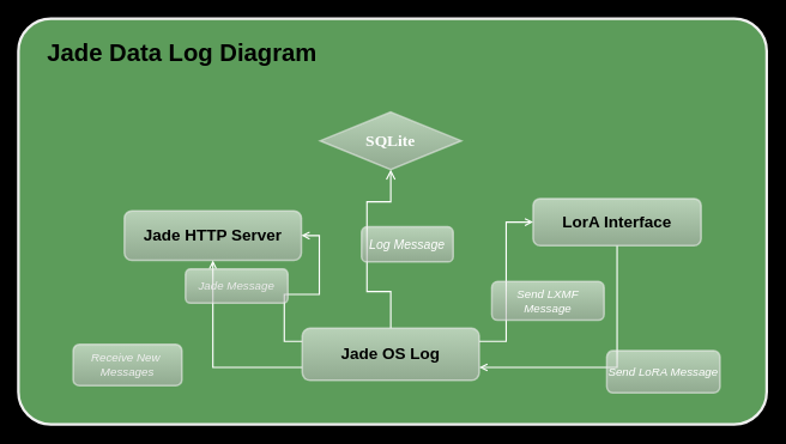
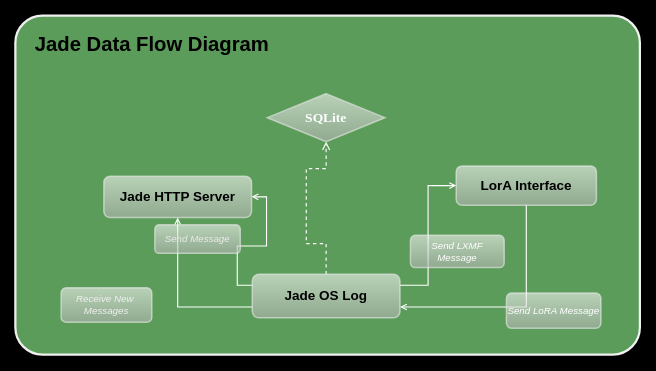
- <mxCell id="13" value="&lt;h1&gt;&lt;font style=&quot;font-size: 27px;&quot;&gt;Jade Data Log Diagram&lt;/font&gt;&lt;/h1&gt;" style="text;html=1;align=center;verticalAlign=middle;whiteSpace=wrap;rounded=0;" parent="1" vertex="1"><mxGeometry x="43" y="43" width="319.25" height="30" as="geometry" /></mxCell>
+ <mxCell id="13" value="&lt;h1&gt;&lt;font style=&quot;font-size: 27px;&quot;&gt;Jade Data Flow Diagram&lt;/font&gt;&lt;/h1&gt;" style="text;html=1;align=center;verticalAlign=middle;whiteSpace=wrap;rounded=0;" parent="1" vertex="1"><mxGeometry x="43" y="43" width="319.25" height="30" as="geometry" /></mxCell>
- <mxCell id="12" value="&lt;h2&gt;LorA Interface&lt;/h2&gt;" style="whiteSpace=wrap;html=1;rounded=1;glass=0;opacity=60;strokeColor=#EBEBEB;strokeWidth=2;align=center;verticalAlign=middle;fontFamily=Helvetica;fontSize=12;fontColor=default;fillColor=#f5f5f5;gradientColor=#b3b3b3;" parent="1" vertex="1"><mxGeometry x="593" y="220.38" width="187" height="52.5" as="geometry" /></mxCell>
+ <mxCell id="12" value="&lt;h2&gt;LorA Interface&lt;/h2&gt;" style="whiteSpace=wrap;html=1;rounded=1;glass=0;opacity=60;strokeColor=#EBEBEB;strokeWidth=2;align=center;verticalAlign=middle;fontFamily=Helvetica;fontSize=12;fontColor=default;fillColor=#f5f5f5;gradientColor=#b3b3b3;" parent="1" vertex="1"><mxGeometry x="608" y="220.38" width="187" height="52.5" as="geometry" /></mxCell>
- <mxCell id="18" value="&lt;font style=&quot;font-size: 14px; color: rgb(255, 255, 255);&quot;&gt;&lt;i style=&quot;line-height: 130%;&quot;&gt;Log Message&lt;/i&gt;&lt;/font&gt;" style="rounded=1;whiteSpace=wrap;html=1;opacity=60;strokeColor=#EBEBEB;strokeWidth=2;align=center;verticalAlign=middle;fontFamily=Helvetica;fontSize=12;fontColor=default;fillColor=#f5f5f5;gradientColor=#b3b3b3;" parent="1" vertex="1"><mxGeometry x="402" y="252" width="102" height="39" as="geometry" /></mxCell>
- <mxCell id="3" style="edgeStyle=orthogonalEdgeStyle;rounded=0;orthogonalLoop=1;jettySize=auto;html=1;entryX=0.5;entryY=1;entryDx=0;entryDy=0;fontSize=11;startSize=8;endSize=8;exitX=0.5;exitY=0;exitDx=0;exitDy=0;strokeColor=#FFFFFF;strokeWidth=1.5;align=center;verticalAlign=middle;fontFamily=Helvetica;fontColor=default;labelBackgroundColor=default;startArrow=none;startFill=0;endArrow=open;endFill=0;" parent="1" source="10" target="14" edge="1"><mxGeometry relative="1" as="geometry"><Array as="points"><mxPoint x="435" y="324" /><mxPoint x="408" y="324" /><mxPoint x="408" y="224" /><mxPoint x="435" y="224" /></Array><mxPoint x="417" y="225" as="targetPoint" /></mxGeometry></mxCell>
+ <mxCell id="3" style="edgeStyle=orthogonalEdgeStyle;rounded=0;orthogonalLoop=1;jettySize=auto;html=1;entryX=0.5;entryY=1;entryDx=0;entryDy=0;fontSize=11;startSize=8;endSize=8;exitX=0.5;exitY=0;exitDx=0;exitDy=0;strokeColor=#FFFFFF;strokeWidth=1.5;align=center;verticalAlign=middle;fontFamily=Helvetica;fontColor=default;labelBackgroundColor=default;startArrow=none;startFill=0;endArrow=open;endFill=0;dashed=1;" parent="1" source="10" target="14" edge="1"><mxGeometry relative="1" as="geometry"><Array as="points"><mxPoint x="435" y="324" /><mxPoint x="408" y="324" /><mxPoint x="408" y="224" /><mxPoint x="435" y="224" /></Array><mxPoint x="417" y="225" as="targetPoint" /></mxGeometry></mxCell>
- <mxCell id="17" value="&lt;font style=&quot;font-size: 13px; color: rgb(235, 235, 235);&quot;&gt;&lt;i style=&quot;&quot;&gt;Jade Message&lt;/i&gt;&lt;/font&gt;" style="rounded=1;whiteSpace=wrap;html=1;opacity=60;strokeColor=#EBEBEB;strokeWidth=2;align=center;verticalAlign=middle;fontFamily=Helvetica;fontSize=12;fontColor=default;fillColor=#f5f5f5;gradientColor=#b3b3b3;" parent="1" vertex="1"><mxGeometry x="206" y="299" width="114" height="38" as="geometry" /></mxCell>
+ <mxCell id="17" value="&lt;font style=&quot;font-size: 13px; color: rgb(235, 235, 235);&quot;&gt;&lt;i style=&quot;&quot;&gt;Send Message&lt;/i&gt;&lt;/font&gt;" style="rounded=1;whiteSpace=wrap;html=1;opacity=60;strokeColor=#EBEBEB;strokeWidth=2;align=center;verticalAlign=middle;fontFamily=Helvetica;fontSize=12;fontColor=default;fillColor=#f5f5f5;gradientColor=#b3b3b3;" parent="1" vertex="1"><mxGeometry x="206" y="299" width="114" height="38" as="geometry" /></mxCell>
